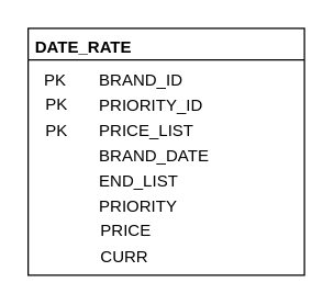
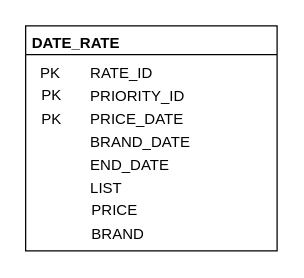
- <mxCell id="3" value="BRAND_ID" style="text;strokeColor=none;align=left;fillColor=none;html=1;verticalAlign=middle;whiteSpace=wrap;rounded=0;fontSize=12;fontFamily=Helvetica;fontColor=default;" vertex="1" parent="2"><mxGeometry x="50" y="28" width="150" height="20" as="geometry" /></mxCell>
+ <mxCell id="3" value="RATE_ID" style="text;strokeColor=none;align=left;fillColor=none;html=1;verticalAlign=middle;whiteSpace=wrap;rounded=0;fontSize=12;fontFamily=Helvetica;fontColor=default;" vertex="1" parent="2"><mxGeometry x="50" y="28" width="150" height="20" as="geometry" /></mxCell>
- <mxCell id="4" value="PRICE_LIST" style="text;strokeColor=none;align=left;fillColor=none;html=1;verticalAlign=middle;whiteSpace=wrap;rounded=0;fontSize=12;fontFamily=Helvetica;fontColor=default;" vertex="1" parent="2"><mxGeometry x="50" y="65" width="150" height="20" as="geometry" /></mxCell>
+ <mxCell id="4" value="PRICE_DATE" style="text;strokeColor=none;align=left;fillColor=none;html=1;verticalAlign=middle;whiteSpace=wrap;rounded=0;fontSize=12;fontFamily=Helvetica;fontColor=default;" vertex="1" parent="2"><mxGeometry x="50" y="65" width="150" height="20" as="geometry" /></mxCell>
- <mxCell id="12" value="END_LIST" style="text;strokeColor=none;align=left;fillColor=none;html=1;verticalAlign=middle;whiteSpace=wrap;rounded=0;fontSize=12;fontFamily=Helvetica;fontColor=default;" vertex="1" parent="1"><mxGeometry x="70" y="122" width="150" height="20" as="geometry" /></mxCell>
+ <mxCell id="12" value="END_DATE" style="text;strokeColor=none;align=left;fillColor=none;html=1;verticalAlign=middle;whiteSpace=wrap;rounded=0;fontSize=12;fontFamily=Helvetica;fontColor=default;" vertex="1" parent="1"><mxGeometry x="70" y="122" width="150" height="20" as="geometry" /></mxCell>
- <mxCell id="11" value="PRIORITY" style="text;strokeColor=none;align=left;fillColor=none;html=1;verticalAlign=middle;whiteSpace=wrap;rounded=0;fontSize=12;fontFamily=Helvetica;fontColor=default;" vertex="1" parent="1"><mxGeometry x="70" y="140" width="150" height="20" as="geometry" /></mxCell>
+ <mxCell id="11" value="LIST" style="text;strokeColor=none;align=left;fillColor=none;html=1;verticalAlign=middle;whiteSpace=wrap;rounded=0;fontSize=12;fontFamily=Helvetica;fontColor=default;" vertex="1" parent="1"><mxGeometry x="70" y="140" width="150" height="20" as="geometry" /></mxCell>
- <mxCell id="13" value="CURR" style="text;strokeColor=none;align=left;fillColor=none;html=1;verticalAlign=middle;whiteSpace=wrap;rounded=0;fontSize=12;fontFamily=Helvetica;fontColor=default;" vertex="1" parent="1"><mxGeometry x="71" y="177" width="150" height="20" as="geometry" /></mxCell>
+ <mxCell id="13" value="BRAND" style="text;strokeColor=none;align=left;fillColor=none;html=1;verticalAlign=middle;whiteSpace=wrap;rounded=0;fontSize=12;fontFamily=Helvetica;fontColor=default;" vertex="1" parent="1"><mxGeometry x="71" y="177" width="150" height="20" as="geometry" /></mxCell>
